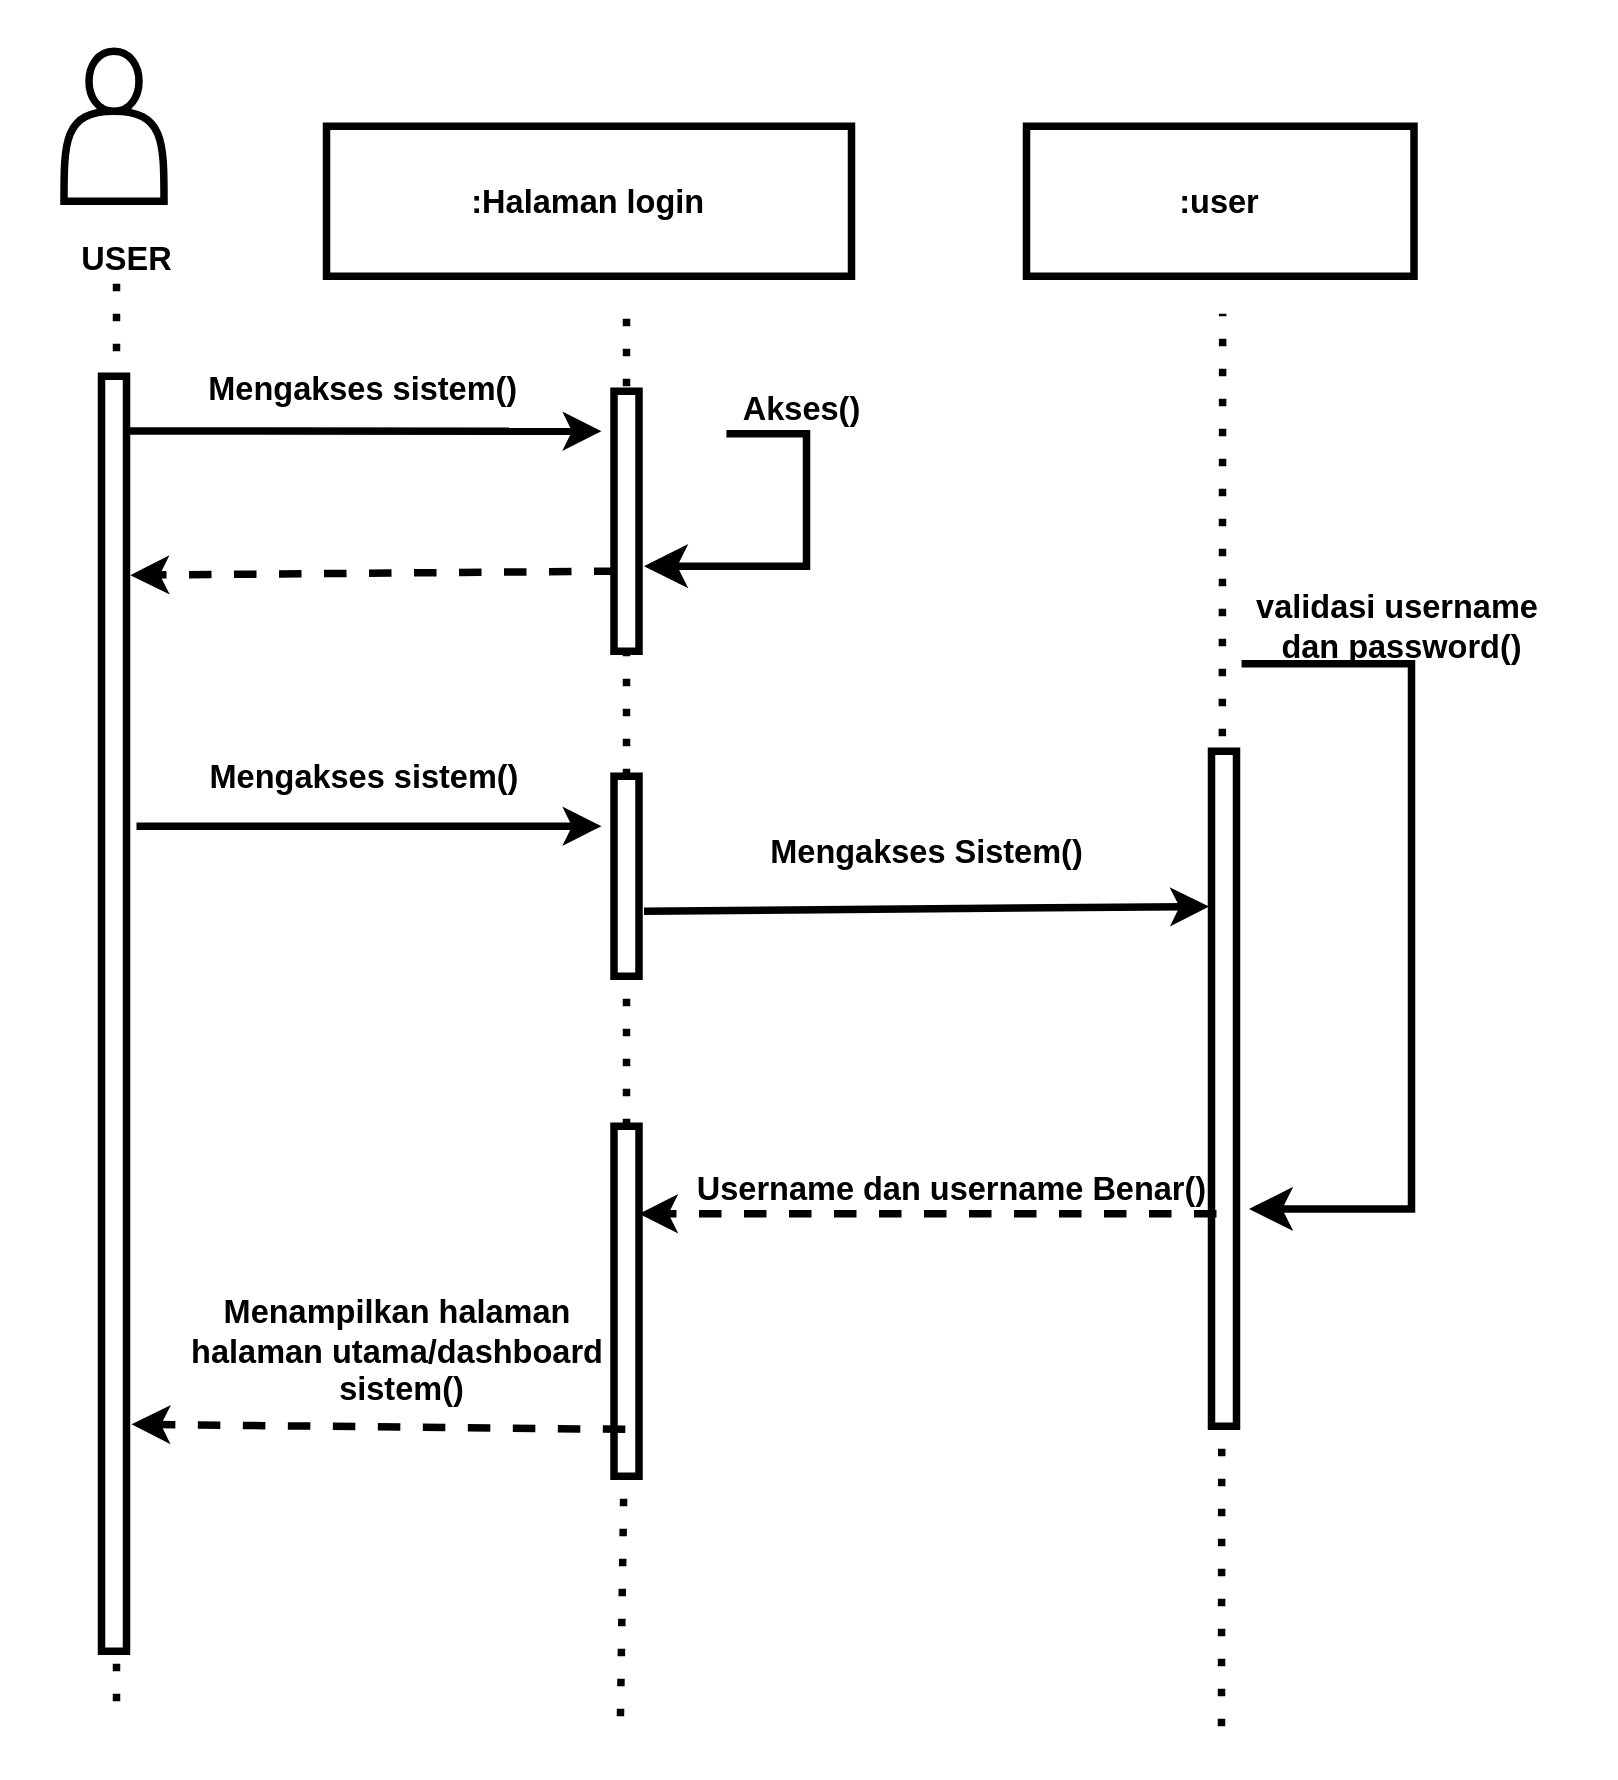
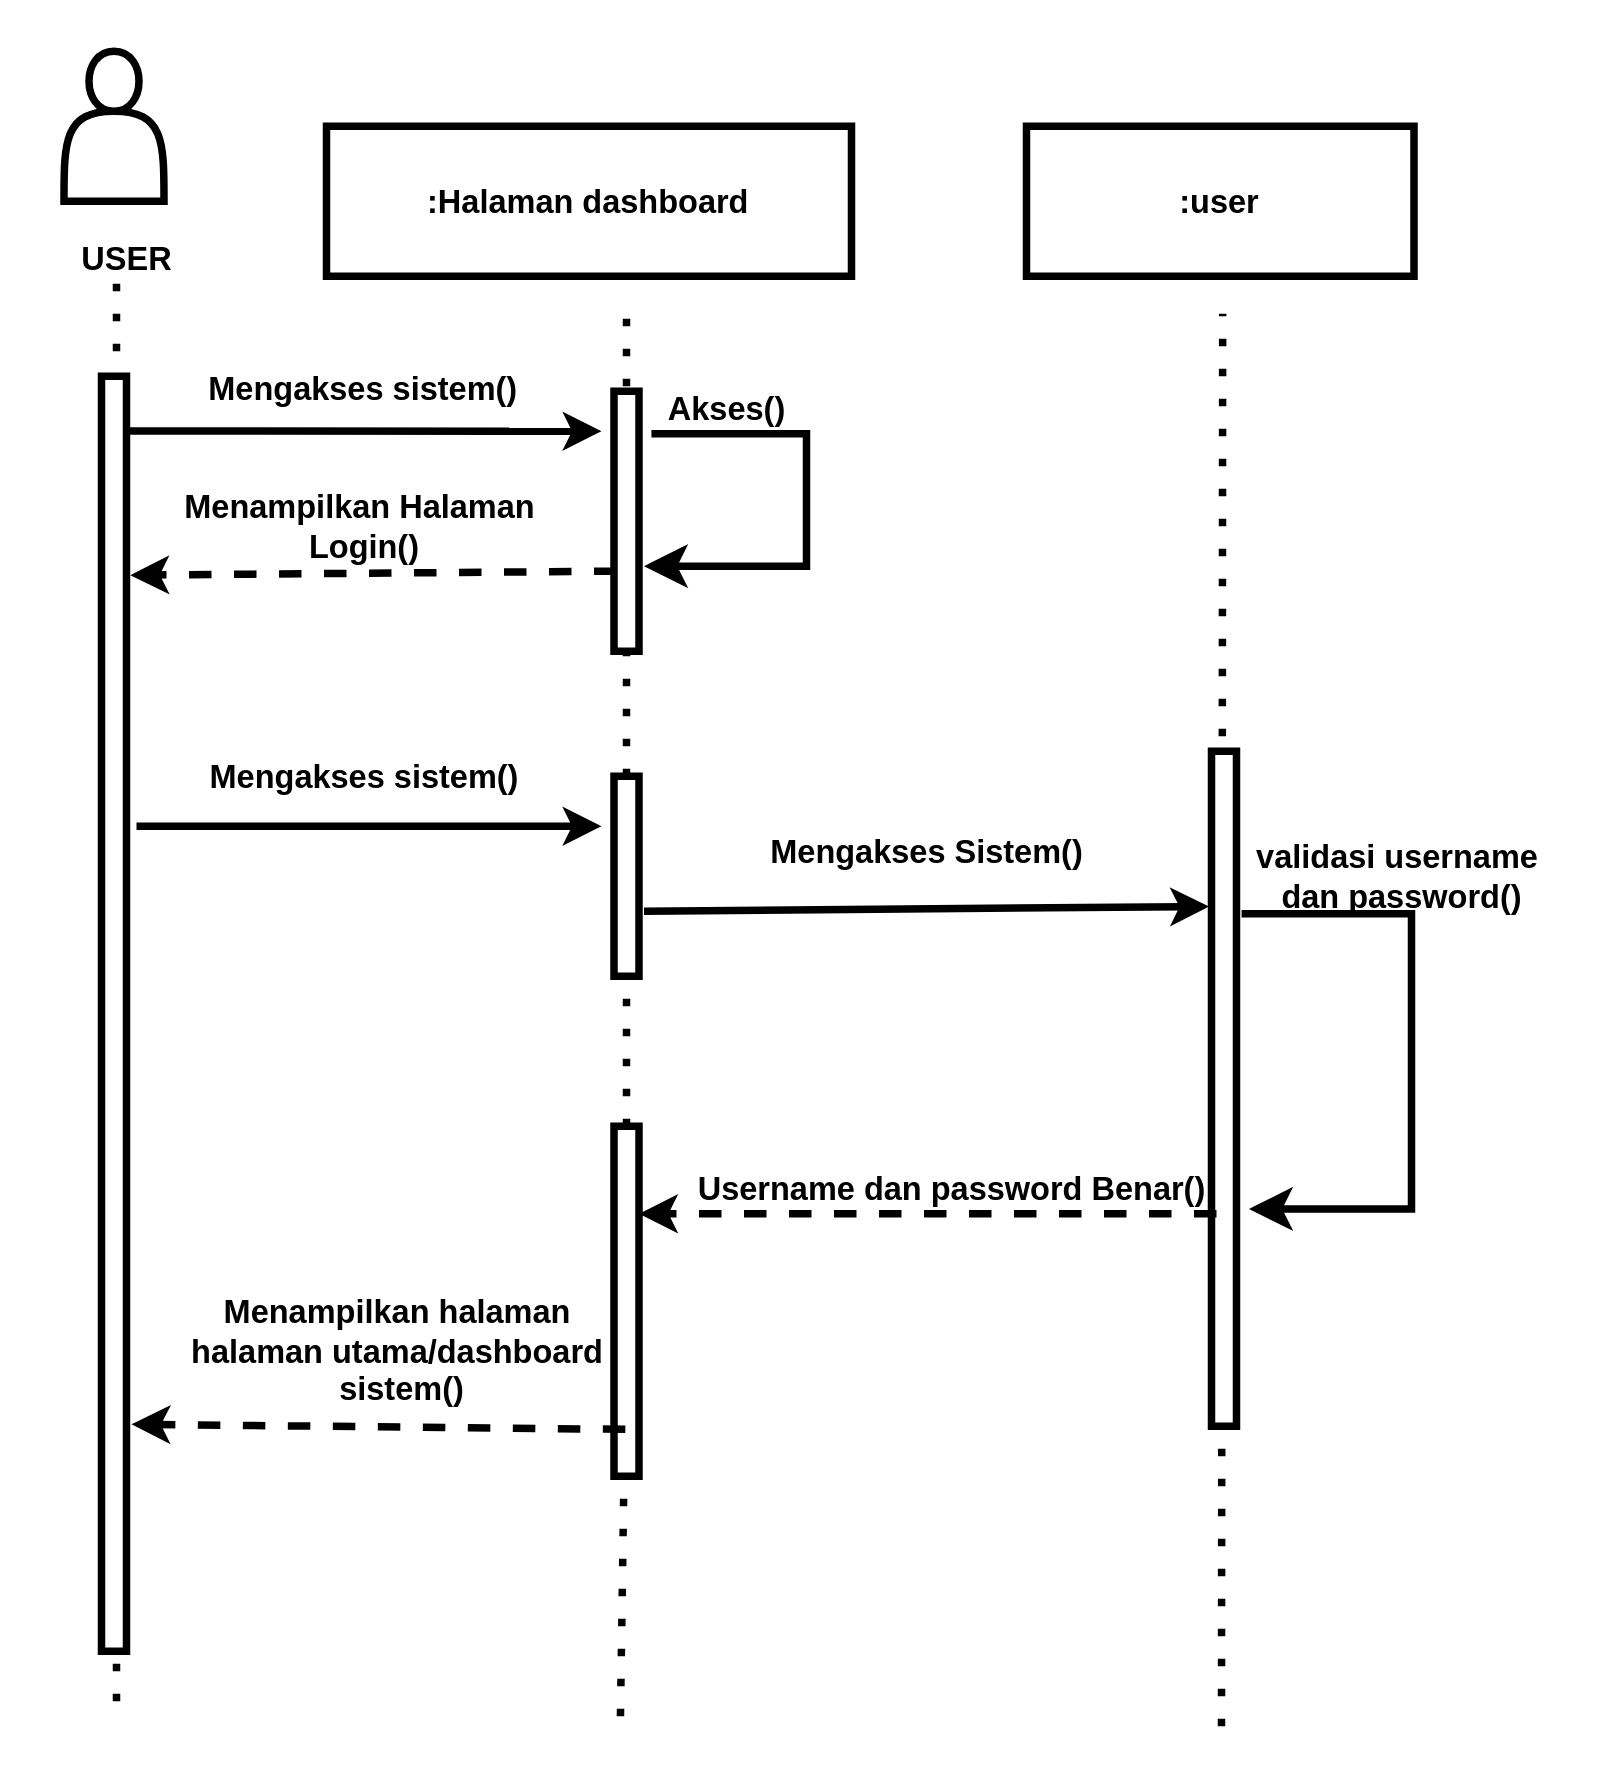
- <mxCell id="2" value=":Halaman login" style="rounded=0;whiteSpace=wrap;html=1;fillColor=none;strokeWidth=3;fontSize=13;fontStyle=1" vertex="1" parent="1"><mxGeometry x="130" y="50" width="210" height="60" as="geometry" /></mxCell>
+ <mxCell id="2" value=":Halaman dashboard" style="rounded=0;whiteSpace=wrap;html=1;fillColor=none;strokeWidth=3;fontSize=13;fontStyle=1" vertex="1" parent="1"><mxGeometry x="130" y="50" width="210" height="60" as="geometry" /></mxCell>
- <mxCell id="8" value="Akses()" style="text;html=1;align=center;verticalAlign=middle;resizable=0;points=[];autosize=1;strokeColor=none;fillColor=none;strokeWidth=3;fontSize=13;fontStyle=1" vertex="1" parent="1"><mxGeometry x="285" y="148" width="70" height="30" as="geometry" /></mxCell>
+ <mxCell id="8" value="Akses()" style="text;html=1;align=center;verticalAlign=middle;resizable=0;points=[];autosize=1;strokeColor=none;fillColor=none;strokeWidth=3;fontSize=13;fontStyle=1" vertex="1" parent="1"><mxGeometry x="255" y="148" width="70" height="30" as="geometry" /></mxCell>
+ <mxCell id="7" value="Menampilkan Halaman&amp;nbsp;&lt;div&gt;Login()&lt;/div&gt;" style="text;html=1;align=center;verticalAlign=middle;resizable=0;points=[];autosize=1;strokeColor=none;fillColor=none;strokeWidth=3;fontSize=13;fontStyle=1" vertex="1" parent="1"><mxGeometry x="65" y="190" width="160" height="40" as="geometry" /></mxCell>
- <mxCell id="31" value="validasi username&amp;nbsp;&lt;div&gt;dan password()&lt;/div&gt;" style="text;html=1;align=center;verticalAlign=middle;resizable=0;points=[];autosize=1;strokeColor=none;fillColor=none;fontSize=13;fontStyle=1" vertex="1" parent="1"><mxGeometry x="495" y="230" width="130" height="40" as="geometry" /></mxCell>
+ <mxCell id="31" value="validasi username&amp;nbsp;&lt;div&gt;dan password()&lt;/div&gt;" style="text;html=1;align=center;verticalAlign=middle;resizable=0;points=[];autosize=1;strokeColor=none;fillColor=none;fontSize=13;fontStyle=1" vertex="1" parent="1"><mxGeometry x="495" y="330" width="130" height="40" as="geometry" /></mxCell>
- <mxCell id="30" value="Username dan username Benar()" style="text;html=1;align=center;verticalAlign=middle;resizable=0;points=[];autosize=1;strokeColor=none;fillColor=none;fontSize=13;fontStyle=1" vertex="1" parent="1"><mxGeometry x="275" y="460" width="210" height="30" as="geometry" /></mxCell>
+ <mxCell id="30" value="Username dan password Benar()" style="text;html=1;align=center;verticalAlign=middle;resizable=0;points=[];autosize=1;strokeColor=none;fillColor=none;fontSize=13;fontStyle=1" vertex="1" parent="1"><mxGeometry x="275" y="460" width="210" height="30" as="geometry" /></mxCell>
